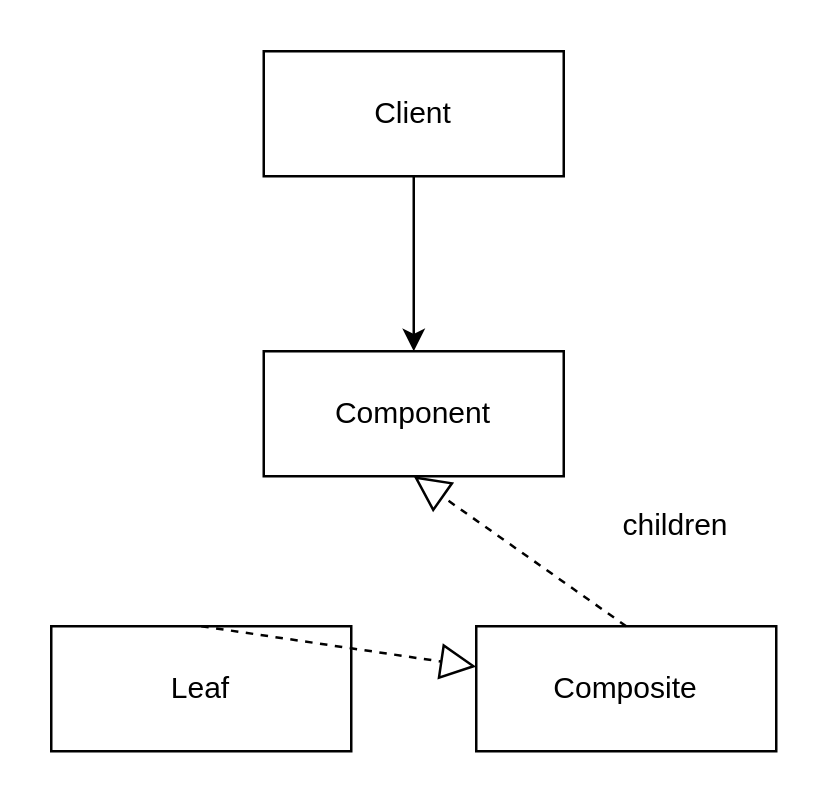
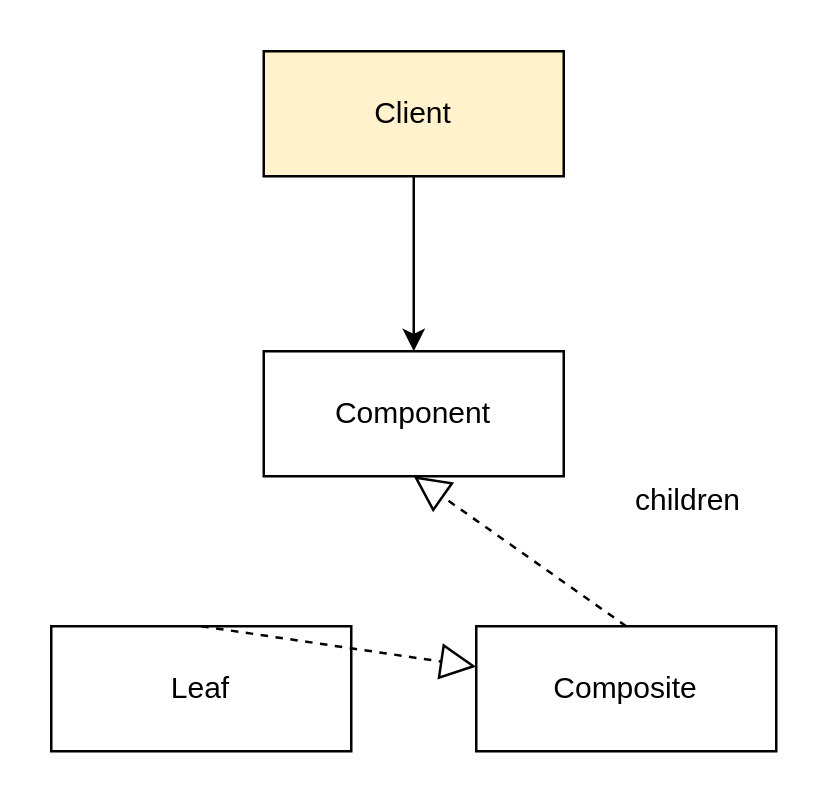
- <mxCell id="3" value="Client" style="rounded=0;whiteSpace=wrap;html=1;" vertex="1" parent="1"><mxGeometry x="105" y="20" width="120" height="50" as="geometry" /></mxCell>
+ <mxCell id="3" value="Client" style="rounded=0;whiteSpace=wrap;html=1;fillColor=#fff2cc;" vertex="1" parent="1"><mxGeometry x="105" y="20" width="120" height="50" as="geometry" /></mxCell>
- <mxCell id="9" value="children" style="text;html=1;strokeColor=none;fillColor=none;align=center;verticalAlign=middle;whiteSpace=wrap;rounded=0;" vertex="1" parent="1"><mxGeometry x="250" y="200" width="40" height="20" as="geometry" /></mxCell>
+ <mxCell id="9" value="children" style="text;html=1;strokeColor=none;fillColor=none;align=center;verticalAlign=middle;whiteSpace=wrap;rounded=0;" vertex="1" parent="1"><mxGeometry x="255" y="190" width="40" height="20" as="geometry" /></mxCell>
